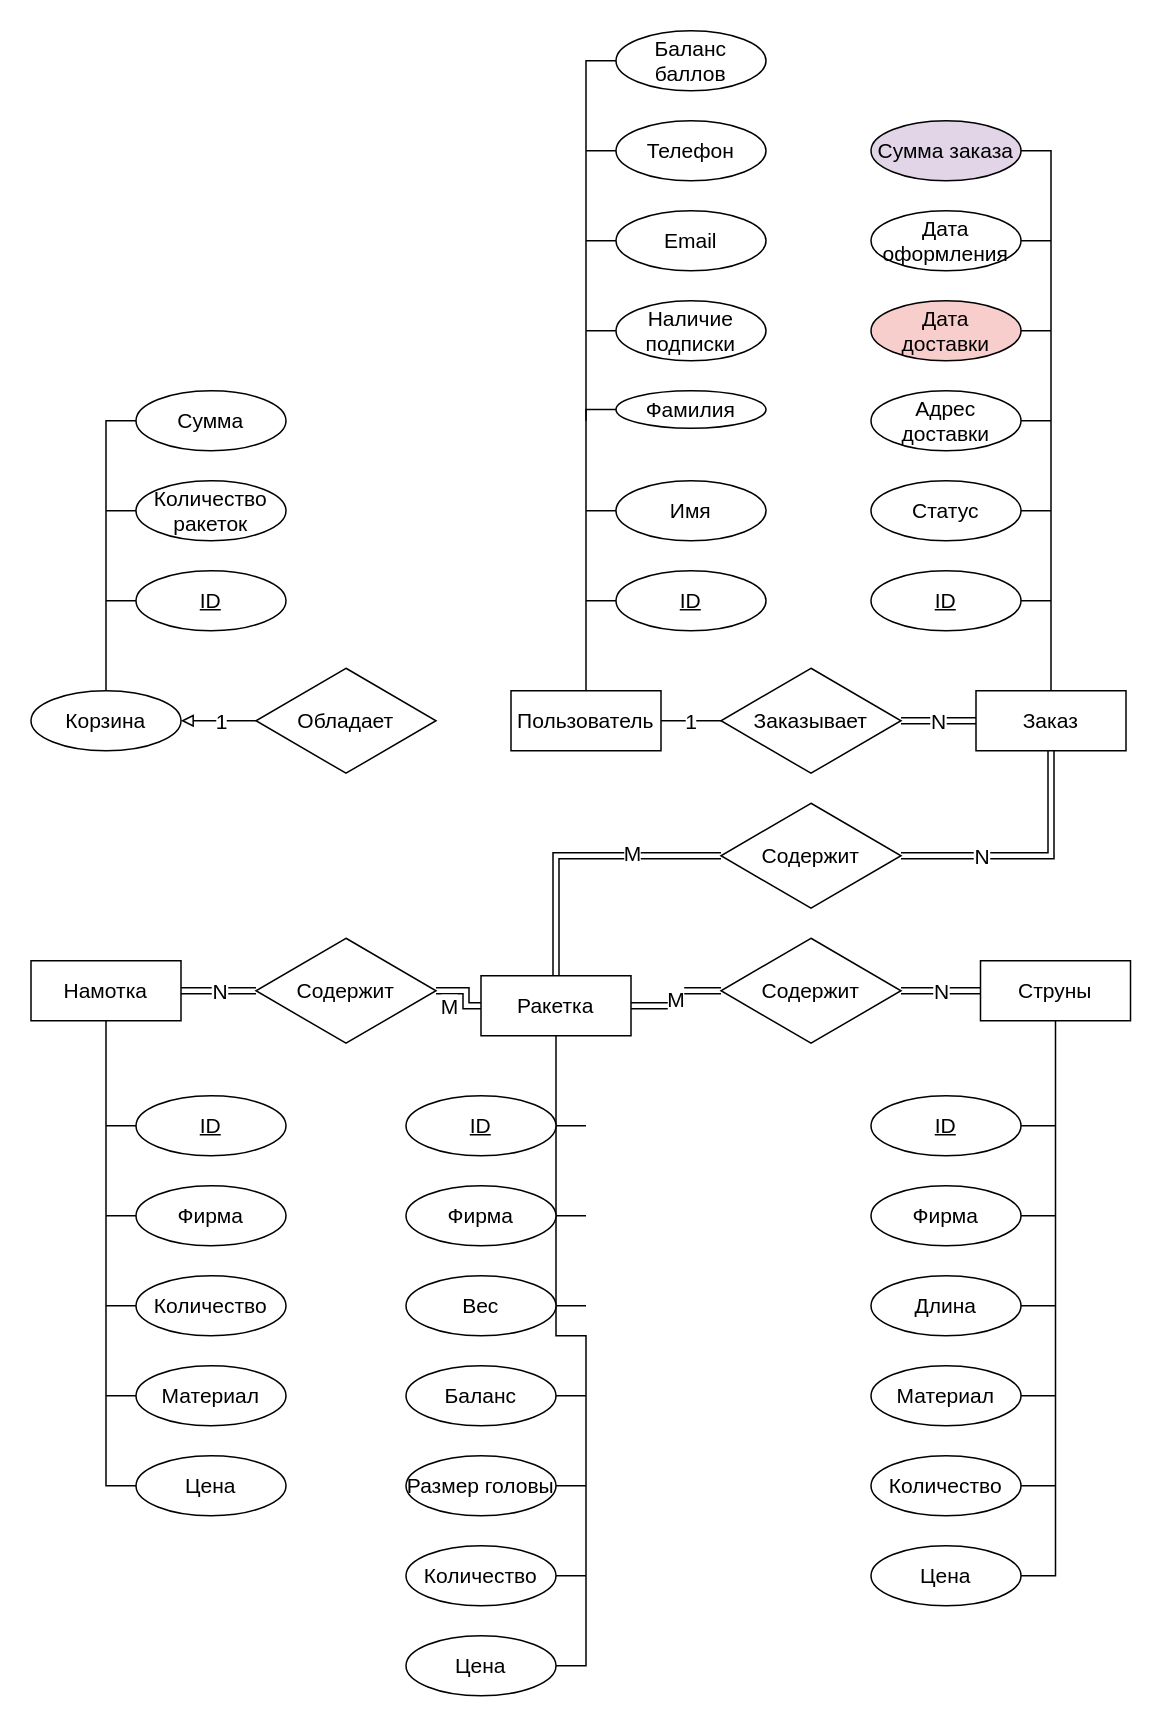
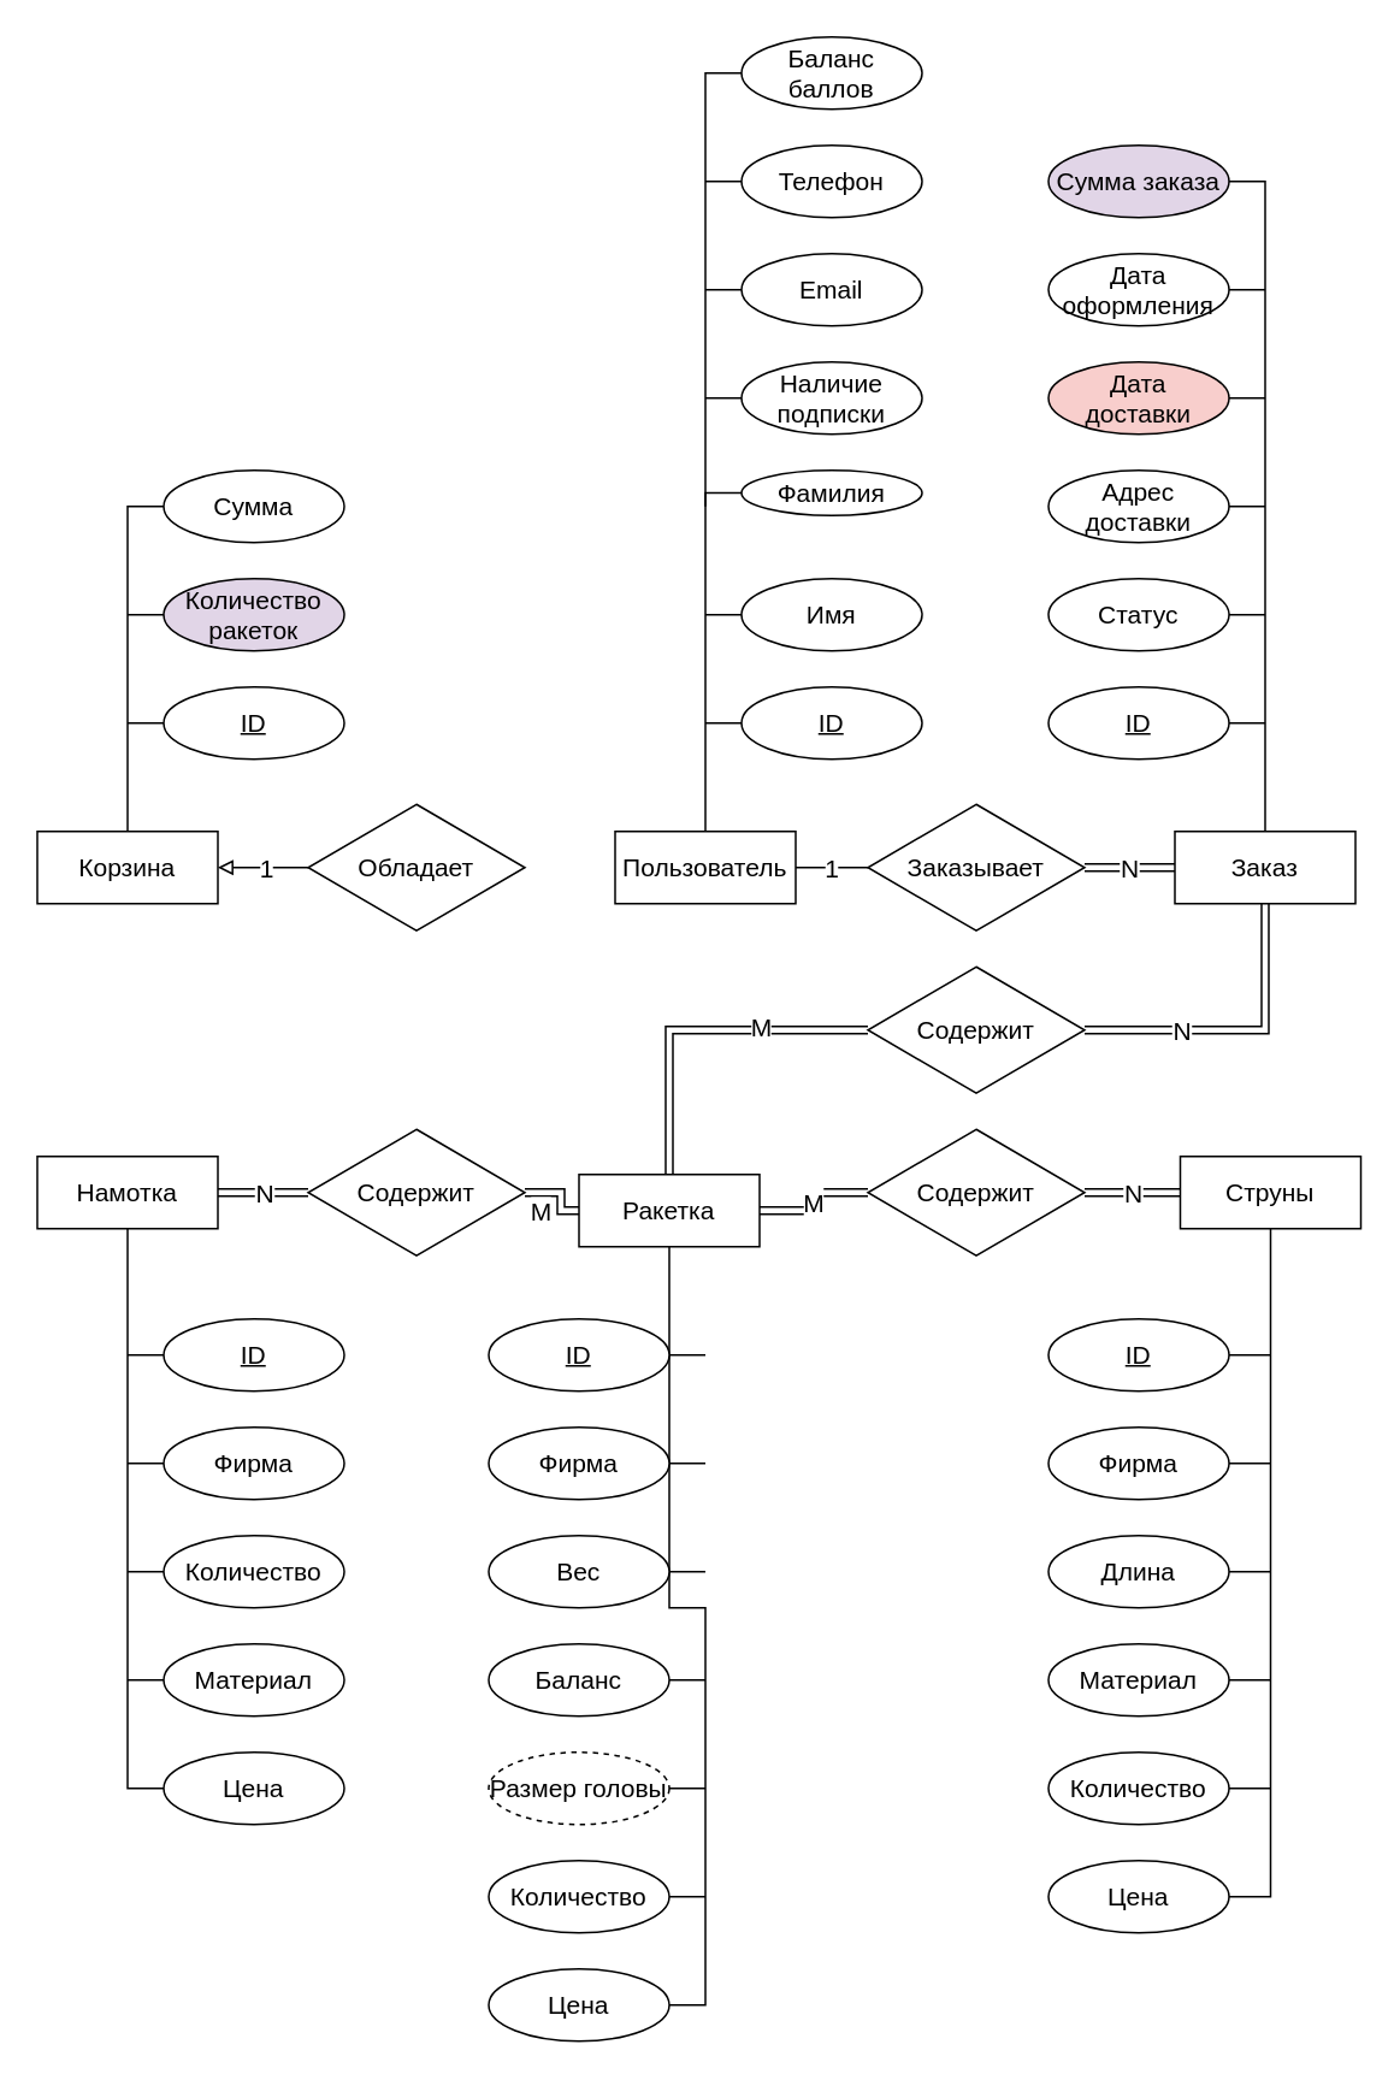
- <mxCell id="10" value="Количество&lt;br style=&quot;font-size: 14px;&quot;&gt;ракеток" style="ellipse;whiteSpace=wrap;html=1;align=center;fontSize=14;" parent="5" vertex="1"><mxGeometry x="70" y="60" width="100" height="40" as="geometry" /></mxCell>
+ <mxCell id="10" value="Количество&lt;br style=&quot;font-size: 14px;&quot;&gt;ракеток" style="ellipse;whiteSpace=wrap;html=1;align=center;fontSize=14;fillColor=#e1d5e7;" parent="5" vertex="1"><mxGeometry x="70" y="60" width="100" height="40" as="geometry" /></mxCell>
- <mxCell id="6" value="Корзина" style="ellipse;whiteSpace=wrap;html=1;align=center;fontSize=14;" parent="5" vertex="1"><mxGeometry y="200" width="100" height="40" as="geometry" /></mxCell>
+ <mxCell id="6" value="Корзина" style="whiteSpace=wrap;html=1;align=center;fontSize=14;" parent="5" vertex="1"><mxGeometry y="200" width="100" height="40" as="geometry" /></mxCell>
- <mxCell id="34" value="Размер головы" style="ellipse;whiteSpace=wrap;html=1;align=center;fontSize=14;" parent="21" vertex="1"><mxGeometry y="330" width="100" height="40" as="geometry" /></mxCell>
+ <mxCell id="34" value="Размер головы" style="ellipse;whiteSpace=wrap;html=1;align=center;fontSize=14;dashed=1;" parent="21" vertex="1"><mxGeometry y="330" width="100" height="40" as="geometry" /></mxCell>
